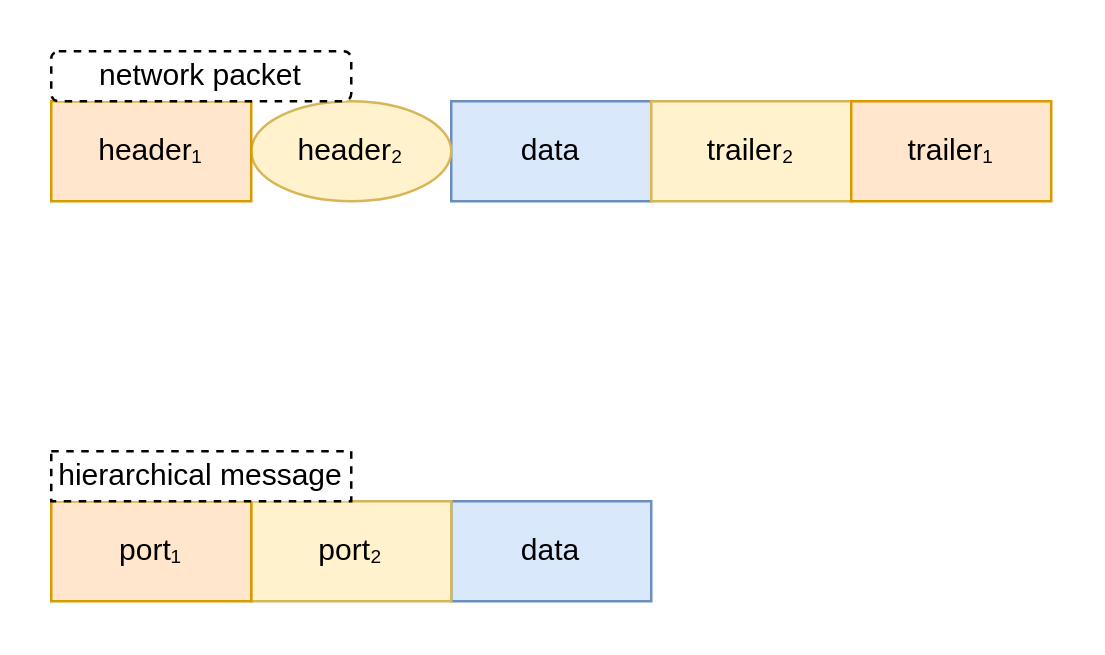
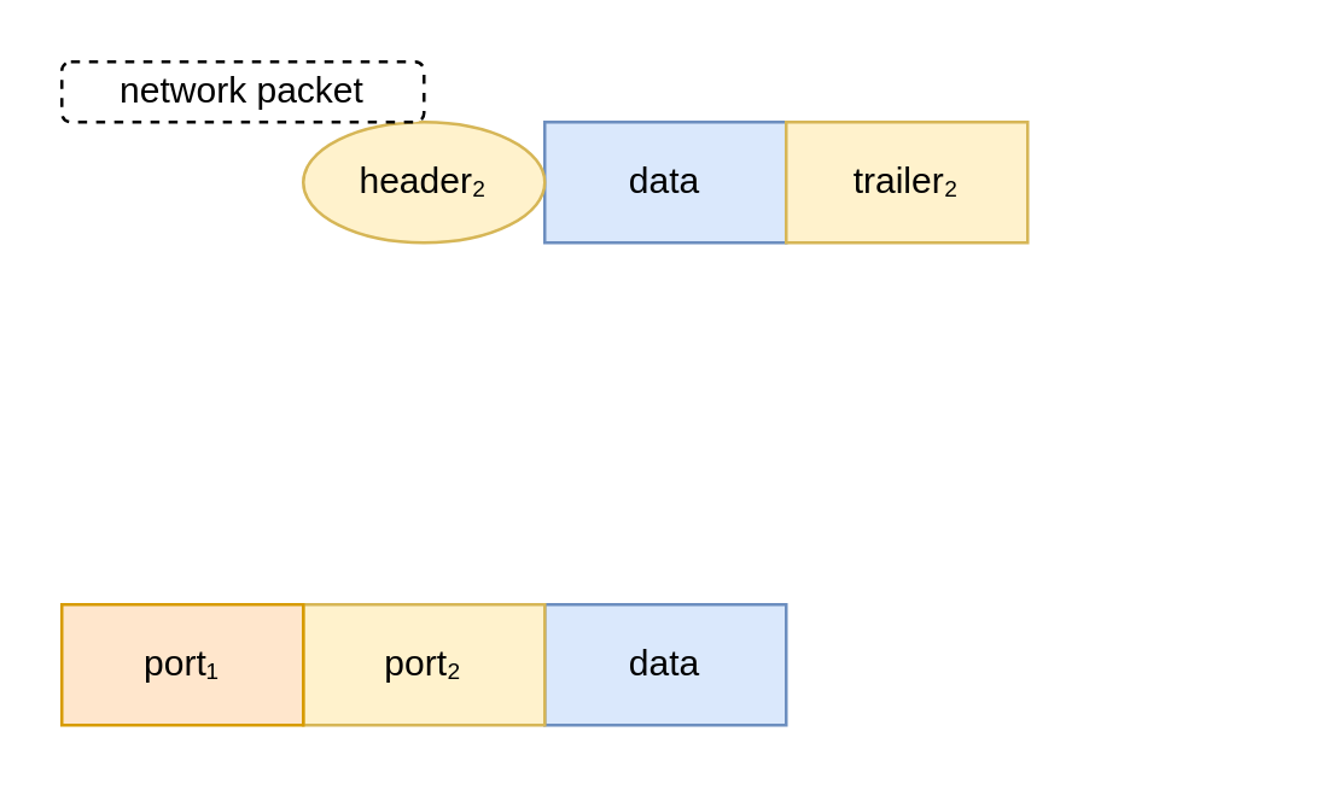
- <mxCell id="5" value="header₁" style="rounded=0;whiteSpace=wrap;html=1;fillColor=#ffe6cc;strokeColor=#d79b00;" vertex="1" parent="1"><mxGeometry x="20" y="40" width="80" height="40" as="geometry" /></mxCell>
- <mxCell id="6" value="trailer₁" style="rounded=0;whiteSpace=wrap;html=1;fillColor=#ffe6cc;strokeColor=#d79b00;" vertex="1" parent="1"><mxGeometry x="340" y="40" width="80" height="40" as="geometry" /></mxCell>
- <mxCell id="11" value="hierarchical message" style="rounded=0;whiteSpace=wrap;html=1;dashed=1;" vertex="1" parent="1"><mxGeometry x="20" y="180" width="120" height="20" as="geometry" /></mxCell>
